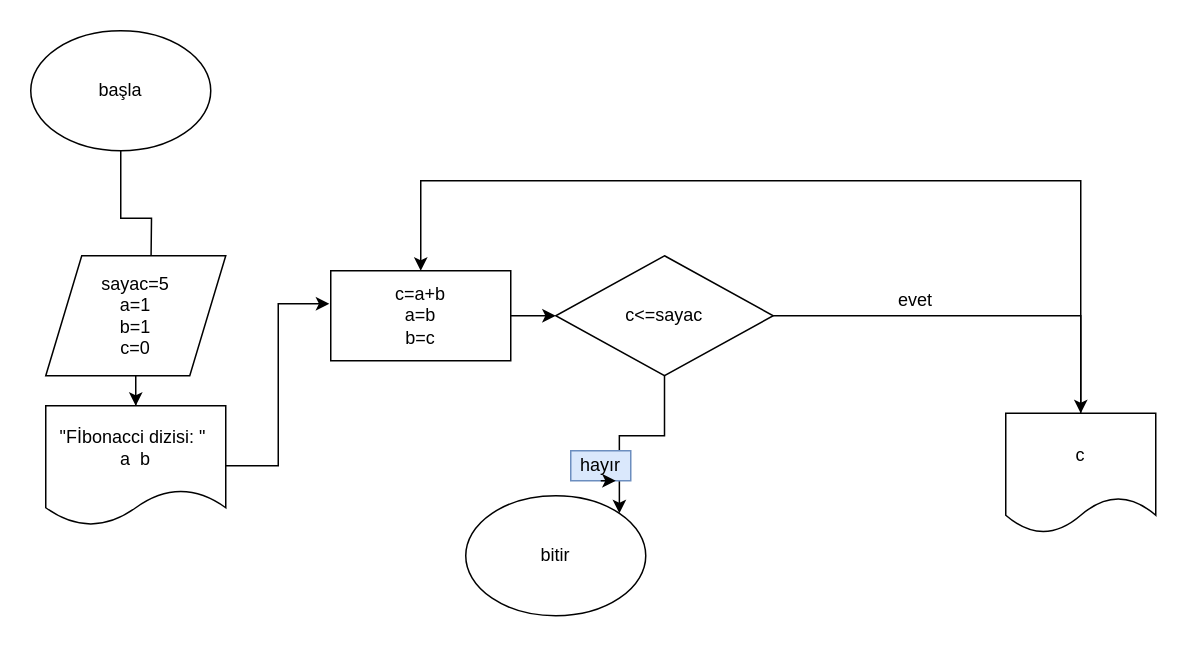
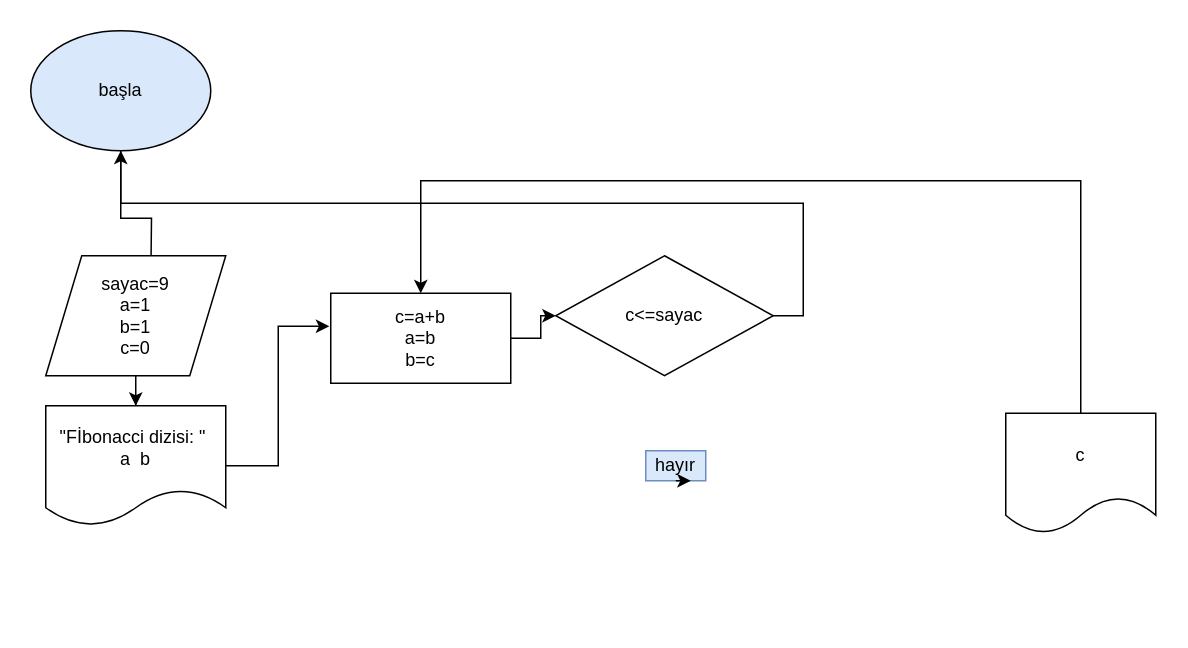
- <mxCell id="3" value="başla" style="ellipse;whiteSpace=wrap;html=1;" parent="1" vertex="1"><mxGeometry x="20" y="20" width="120" height="80" as="geometry" /></mxCell>
+ <mxCell id="3" value="başla" style="ellipse;whiteSpace=wrap;html=1;fillColor=#dae8fc;" parent="1" vertex="1"><mxGeometry x="20" y="20" width="120" height="80" as="geometry" /></mxCell>
- <mxCell id="11" value="evet" style="text;html=1;strokeColor=none;fillColor=none;align=center;verticalAlign=middle;whiteSpace=wrap;rounded=0;" parent="1" vertex="1"><mxGeometry x="590" y="190" width="40" height="20" as="geometry" /></mxCell>
- <mxCell id="5" value="sayac=5&lt;br&gt;a=1&lt;br&gt;b=1&lt;br&gt;c=0" style="shape=parallelogram;perimeter=parallelogramPerimeter;whiteSpace=wrap;html=1;" parent="1" vertex="1"><mxGeometry x="30" y="170" width="120" height="80" as="geometry" /></mxCell>
+ <mxCell id="5" value="sayac=9&lt;br&gt;a=1&lt;br&gt;b=1&lt;br&gt;c=0" style="shape=parallelogram;perimeter=parallelogramPerimeter;whiteSpace=wrap;html=1;" parent="1" vertex="1"><mxGeometry x="30" y="170" width="120" height="80" as="geometry" /></mxCell>
- <mxCell id="7" value="c=a+b&lt;br&gt;a=b&lt;br&gt;b=c" style="rounded=0;whiteSpace=wrap;html=1;" parent="1" vertex="1"><mxGeometry x="220" y="180" width="120" height="60" as="geometry" /></mxCell>
+ <mxCell id="7" value="c=a+b&lt;br&gt;a=b&lt;br&gt;b=c" style="rounded=0;whiteSpace=wrap;html=1;" parent="1" vertex="1"><mxGeometry x="220" y="195" width="120" height="60" as="geometry" /></mxCell>
- <mxCell id="8" style="edgeStyle=orthogonalEdgeStyle;rounded=0;orthogonalLoop=1;jettySize=auto;html=1;exitX=1;exitY=0.5;exitDx=0;exitDy=0;" parent="1" source="10" target="15" edge="1"><mxGeometry relative="1" as="geometry" /></mxCell>
+ <mxCell id="8" style="edgeStyle=orthogonalEdgeStyle;rounded=0;orthogonalLoop=1;jettySize=auto;html=1;exitX=1;exitY=0.5;exitDx=0;exitDy=0;" parent="1" source="10" target="3" edge="1"><mxGeometry relative="1" as="geometry" /></mxCell>
- <mxCell id="9" style="edgeStyle=orthogonalEdgeStyle;rounded=0;orthogonalLoop=1;jettySize=auto;html=1;entryX=1;entryY=0;entryDx=0;entryDy=0;" parent="1" source="10" target="16" edge="1"><mxGeometry relative="1" as="geometry" /></mxCell>
- <mxCell id="18" value="hayır" style="text;html=1;strokeColor=#6c8ebf;fillColor=#dae8fc;align=center;verticalAlign=middle;whiteSpace=wrap;rounded=0;" parent="1" vertex="1"><mxGeometry x="380" y="300" width="40" height="20" as="geometry" /></mxCell>
+ <mxCell id="18" value="hayır" style="text;html=1;strokeColor=#6c8ebf;fillColor=#dae8fc;align=center;verticalAlign=middle;whiteSpace=wrap;rounded=0;" parent="1" vertex="1"><mxGeometry x="430" y="300" width="40" height="20" as="geometry" /></mxCell>
- <mxCell id="16" value="bitir&lt;br&gt;" style="ellipse;whiteSpace=wrap;html=1;" parent="1" vertex="1"><mxGeometry x="310" y="330" width="120" height="80" as="geometry" /></mxCell>
